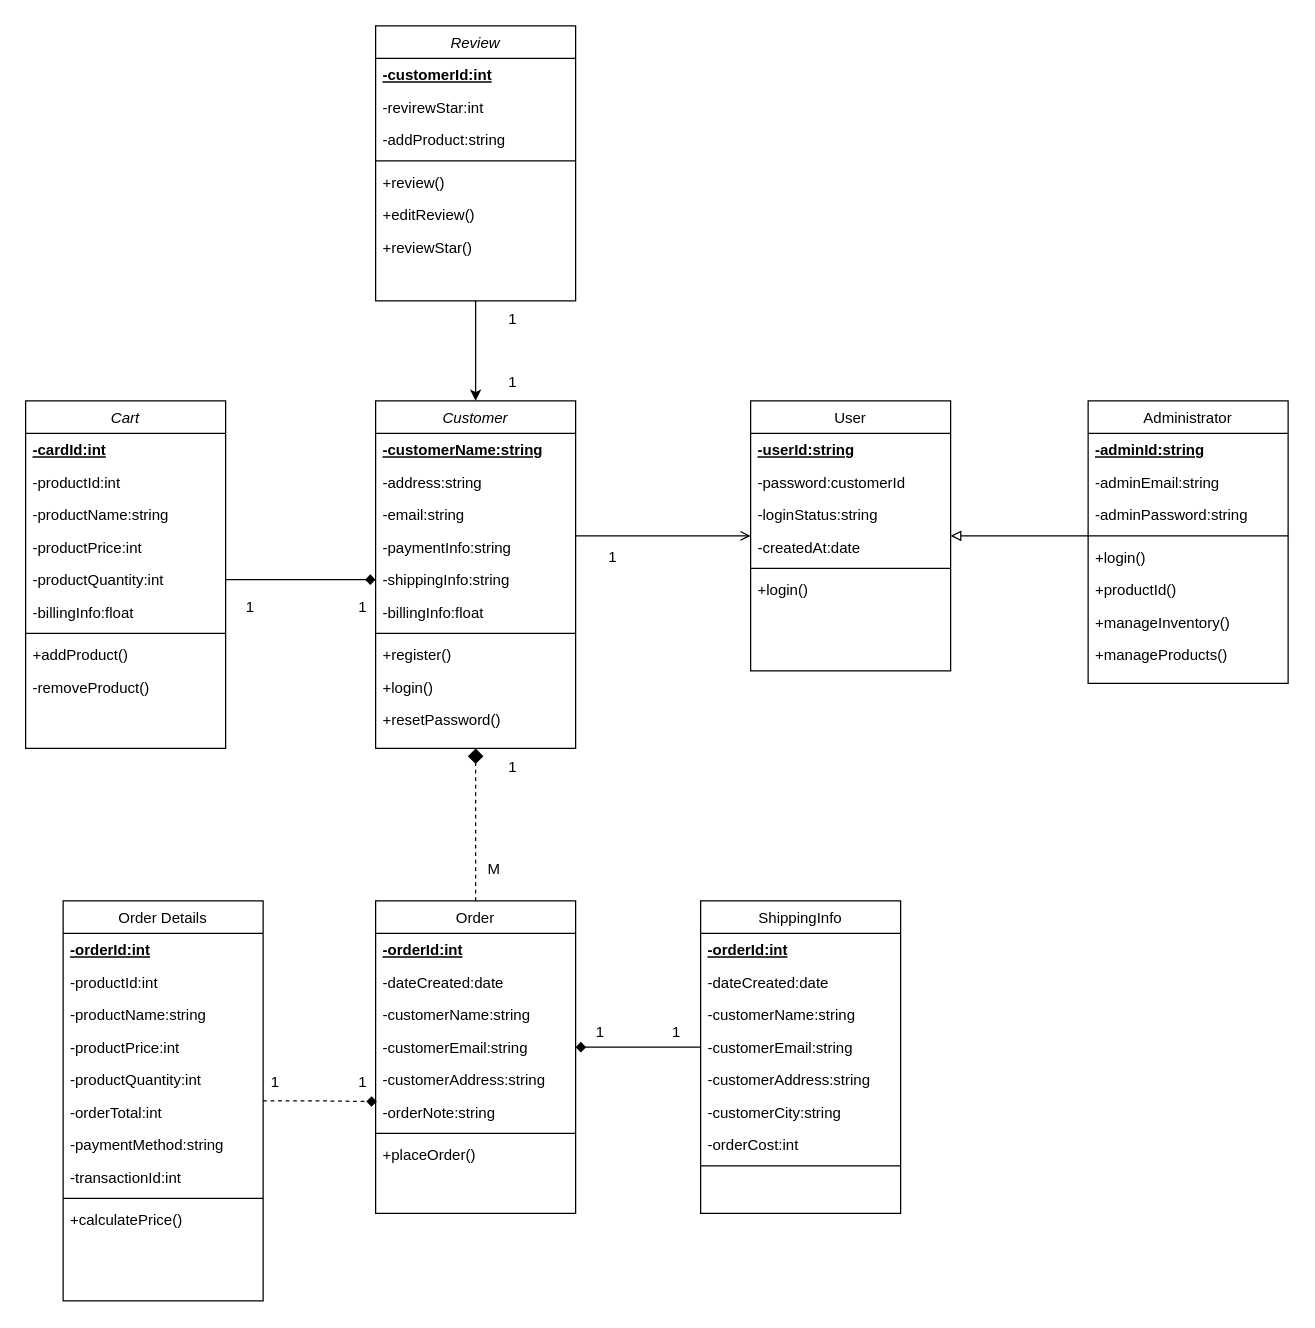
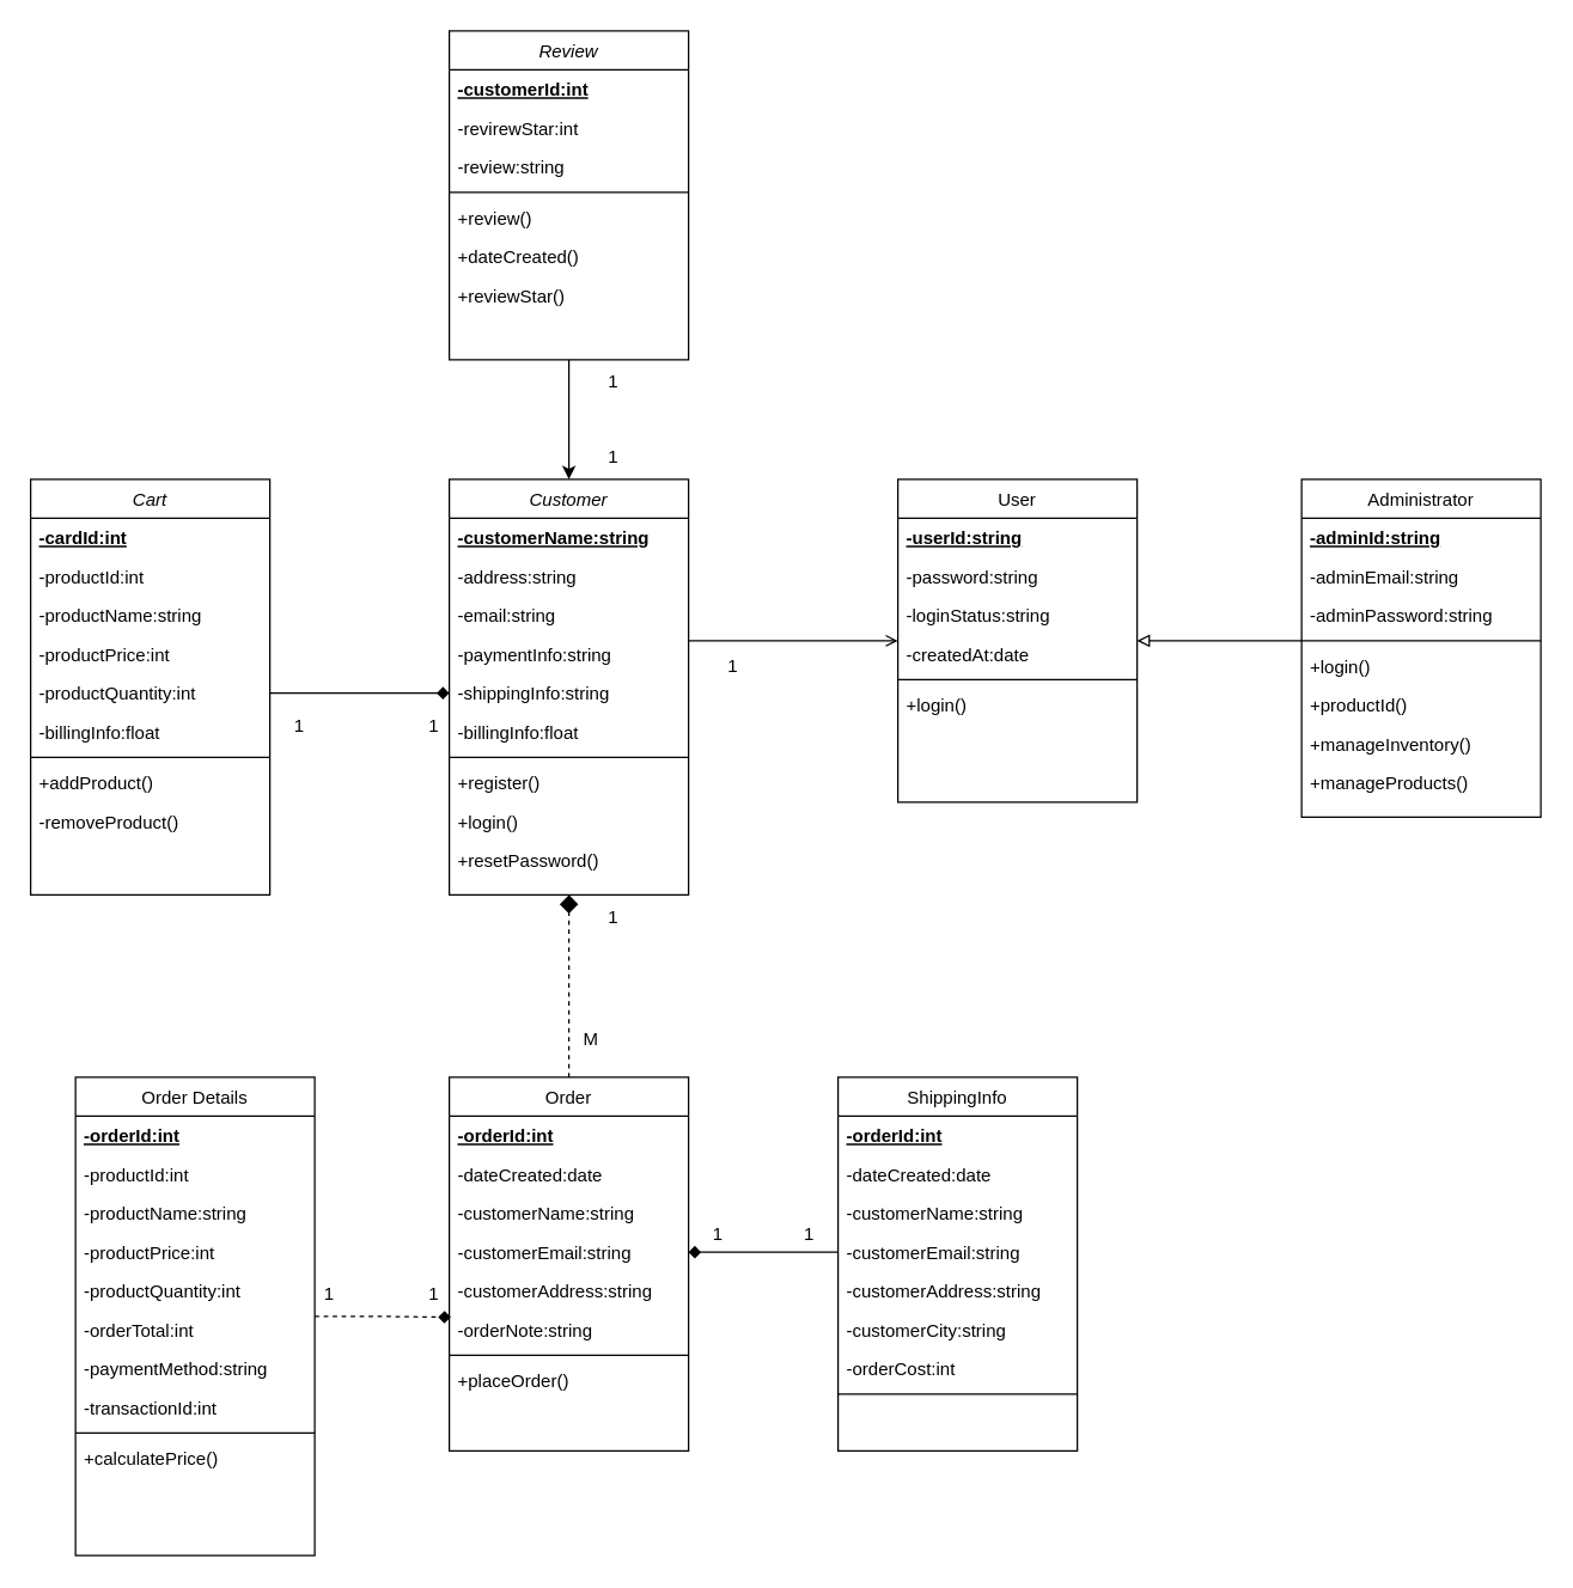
- <mxCell id="88" value="-addProduct:string" style="text;align=left;verticalAlign=top;spacingLeft=4;spacingRight=4;overflow=hidden;rotatable=0;points=[[0,0.5],[1,0.5]];portConstraint=eastwest;rounded=0;shadow=0;html=0;" parent="85" vertex="1"><mxGeometry y="78" width="160" height="26" as="geometry" /></mxCell>
+ <mxCell id="88" value="-review:string" style="text;align=left;verticalAlign=top;spacingLeft=4;spacingRight=4;overflow=hidden;rotatable=0;points=[[0,0.5],[1,0.5]];portConstraint=eastwest;rounded=0;shadow=0;html=0;" parent="85" vertex="1"><mxGeometry y="78" width="160" height="26" as="geometry" /></mxCell>
- <mxCell id="91" value="+editReview()&#10;" style="text;align=left;verticalAlign=top;spacingLeft=4;spacingRight=4;overflow=hidden;rotatable=0;points=[[0,0.5],[1,0.5]];portConstraint=eastwest;rounded=0;shadow=0;html=0;" parent="85" vertex="1"><mxGeometry y="138" width="160" height="26" as="geometry" /></mxCell>
+ <mxCell id="91" value="+dateCreated()&#10;" style="text;align=left;verticalAlign=top;spacingLeft=4;spacingRight=4;overflow=hidden;rotatable=0;points=[[0,0.5],[1,0.5]];portConstraint=eastwest;rounded=0;shadow=0;html=0;" parent="85" vertex="1"><mxGeometry y="138" width="160" height="26" as="geometry" /></mxCell>
- <mxCell id="25" value="-password:customerId" style="text;align=left;verticalAlign=top;spacingLeft=4;spacingRight=4;overflow=hidden;rotatable=0;points=[[0,0.5],[1,0.5]];portConstraint=eastwest;rounded=0;shadow=0;html=0;" parent="23" vertex="1"><mxGeometry y="52" width="160" height="26" as="geometry" /></mxCell>
+ <mxCell id="25" value="-password:string" style="text;align=left;verticalAlign=top;spacingLeft=4;spacingRight=4;overflow=hidden;rotatable=0;points=[[0,0.5],[1,0.5]];portConstraint=eastwest;rounded=0;shadow=0;html=0;" parent="23" vertex="1"><mxGeometry y="52" width="160" height="26" as="geometry" /></mxCell>
